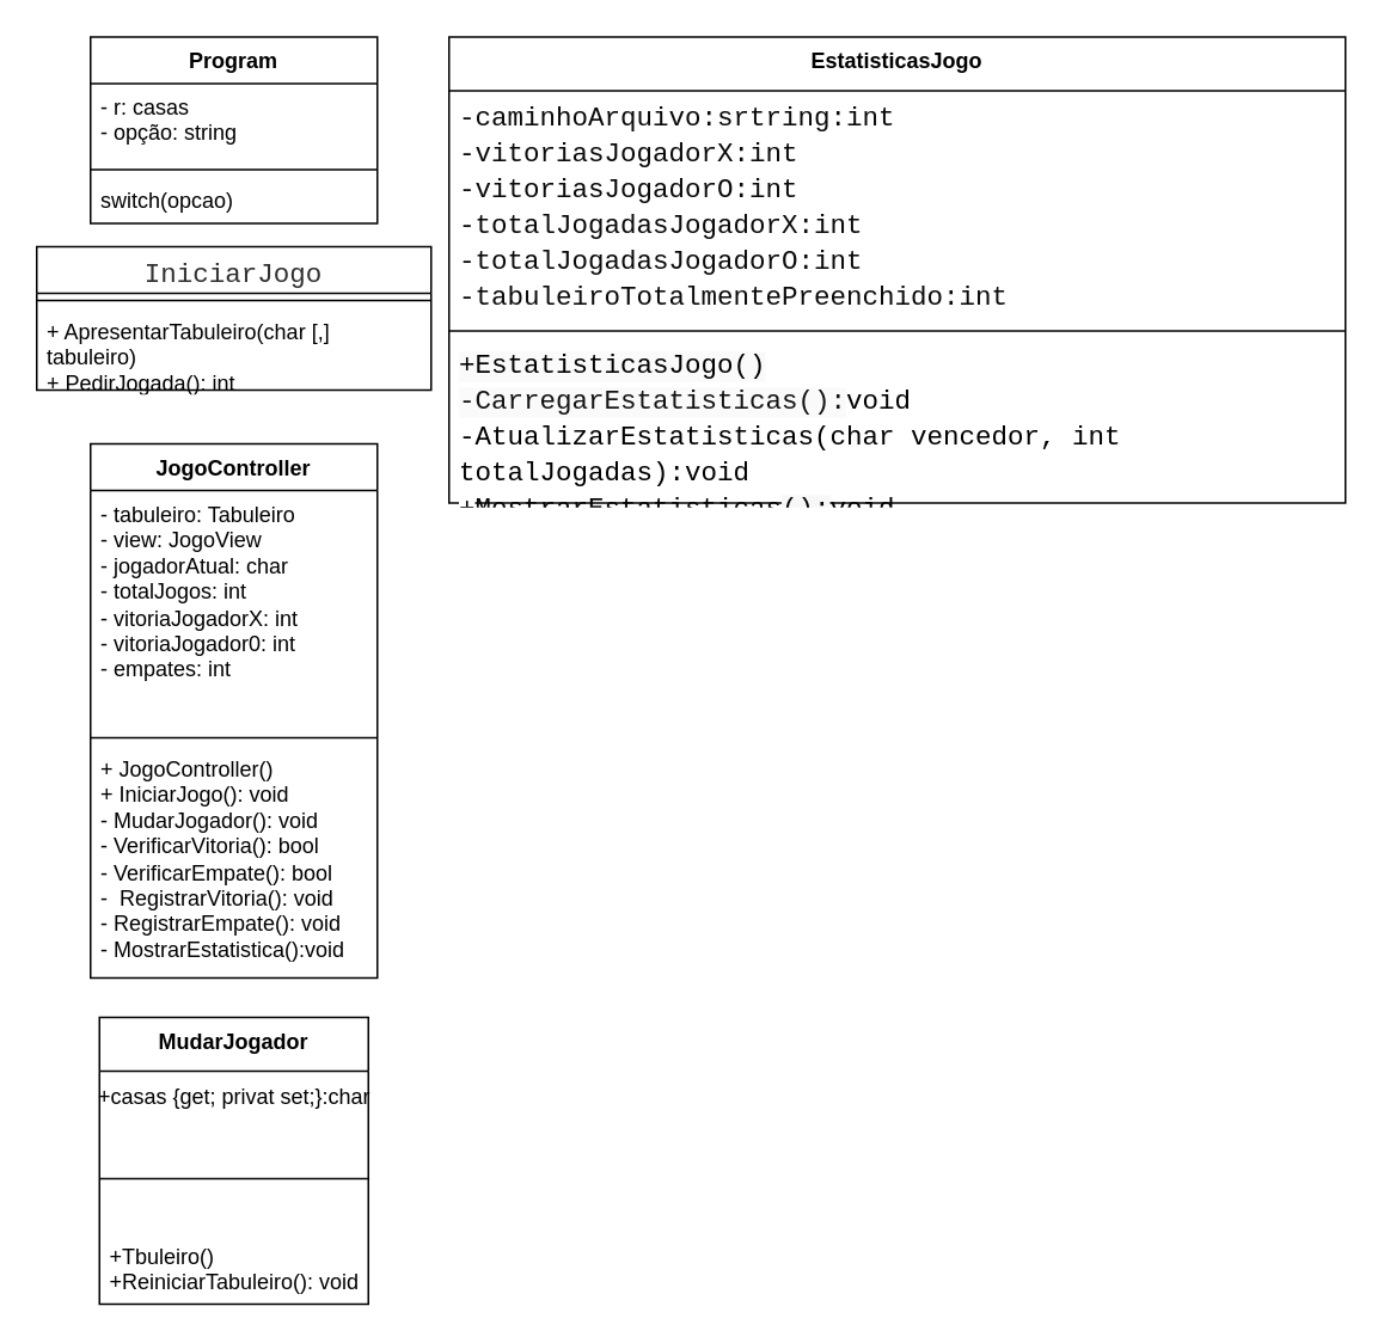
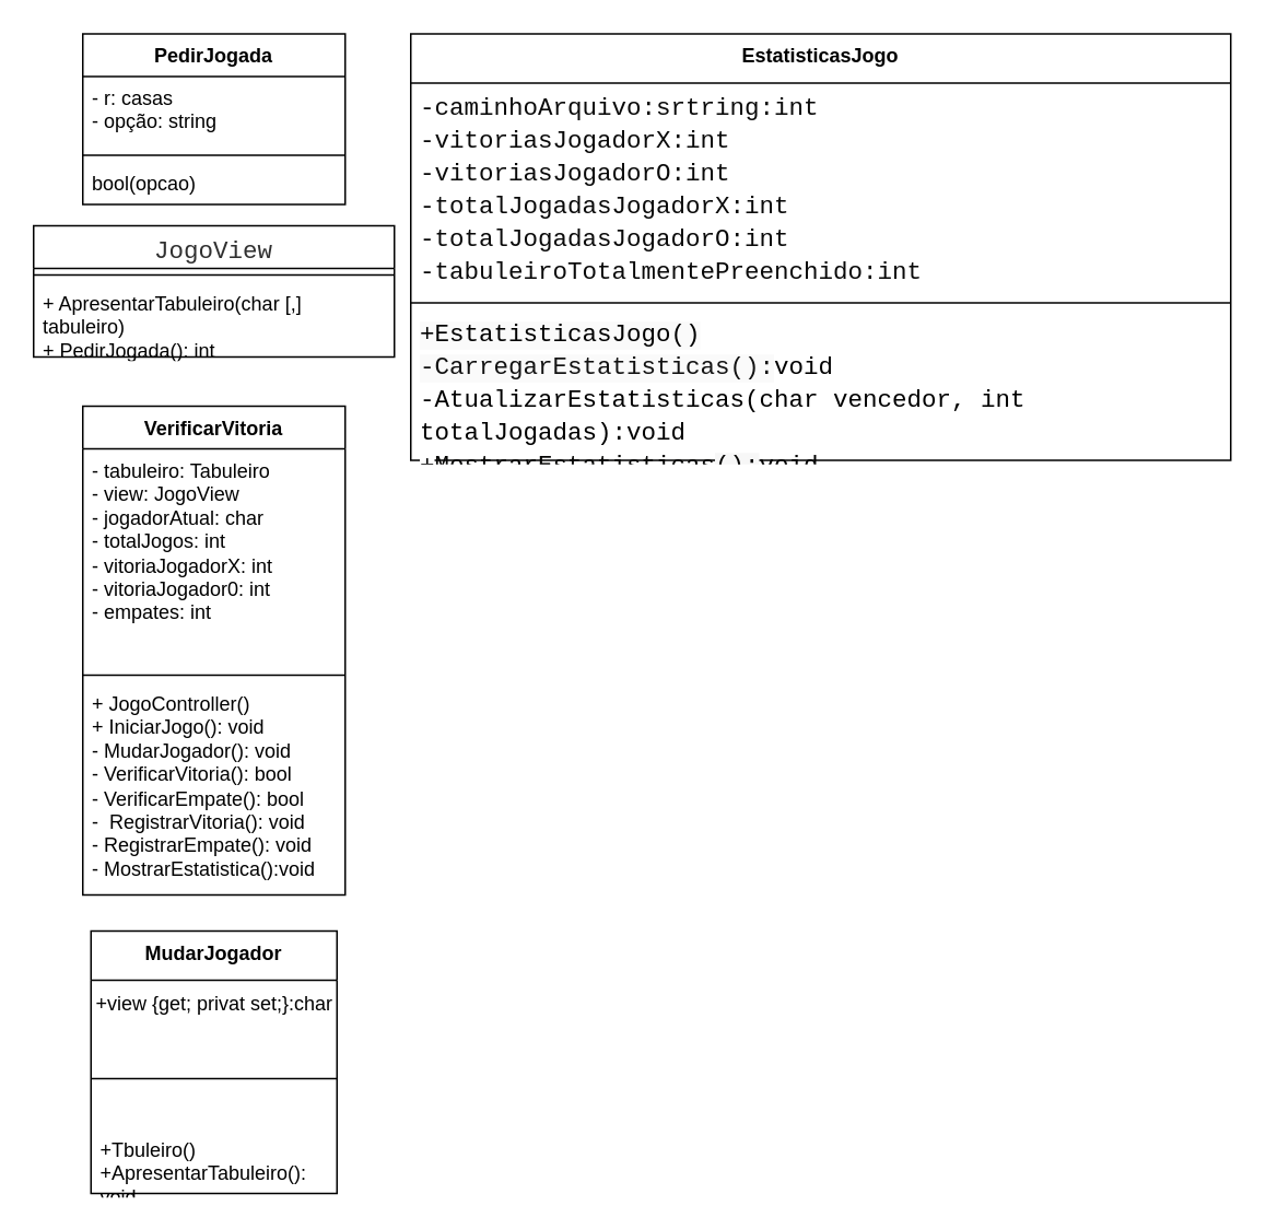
- <mxCell id="6" value="Program" style="swimlane;fontStyle=1;align=center;verticalAlign=top;childLayout=stackLayout;horizontal=1;startSize=26;horizontalStack=0;resizeParent=1;resizeParentMax=0;resizeLast=0;collapsible=1;marginBottom=0;whiteSpace=wrap;html=1;" parent="1" vertex="1"><mxGeometry x="50" y="20" width="160" height="104" as="geometry" /></mxCell>
+ <mxCell id="6" value="PedirJogada" style="swimlane;fontStyle=1;align=center;verticalAlign=top;childLayout=stackLayout;horizontal=1;startSize=26;horizontalStack=0;resizeParent=1;resizeParentMax=0;resizeLast=0;collapsible=1;marginBottom=0;whiteSpace=wrap;html=1;" parent="1" vertex="1"><mxGeometry x="50" y="20" width="160" height="104" as="geometry" /></mxCell>
- <mxCell id="9" value="switch(opcao)" style="text;strokeColor=none;fillColor=none;align=left;verticalAlign=top;spacingLeft=4;spacingRight=4;overflow=hidden;rotatable=0;points=[[0,0.5],[1,0.5]];portConstraint=eastwest;whiteSpace=wrap;html=1;" parent="6" vertex="1"><mxGeometry y="78" width="160" height="26" as="geometry" /></mxCell>
+ <mxCell id="9" value="bool(opcao)" style="text;strokeColor=none;fillColor=none;align=left;verticalAlign=top;spacingLeft=4;spacingRight=4;overflow=hidden;rotatable=0;points=[[0,0.5],[1,0.5]];portConstraint=eastwest;whiteSpace=wrap;html=1;" parent="6" vertex="1"><mxGeometry y="78" width="160" height="26" as="geometry" /></mxCell>
- <mxCell id="18" value="&lt;div style=&quot;font-family: Consolas, &amp;quot;Courier New&amp;quot;, monospace; font-weight: normal; font-size: 15px; line-height: 20px;&quot;&gt;&lt;span style=&quot;background-color: rgb(255, 255, 255);&quot;&gt;&lt;font color=&quot;#303030&quot;&gt;IniciarJogo&lt;/font&gt;&lt;/span&gt;&lt;/div&gt;" style="swimlane;fontStyle=1;align=center;verticalAlign=top;childLayout=stackLayout;horizontal=1;startSize=26;horizontalStack=0;resizeParent=1;resizeParentMax=0;resizeLast=0;collapsible=1;marginBottom=0;whiteSpace=wrap;html=1;" parent="1" vertex="1"><mxGeometry y="137" width="220" height="80" as="geometry" x="20" /></mxCell>
+ <mxCell id="18" value="&lt;div style=&quot;font-family: Consolas, &amp;quot;Courier New&amp;quot;, monospace; font-weight: normal; font-size: 15px; line-height: 20px;&quot;&gt;&lt;span style=&quot;background-color: rgb(255, 255, 255);&quot;&gt;&lt;font color=&quot;#303030&quot;&gt;JogoView&lt;/font&gt;&lt;/span&gt;&lt;/div&gt;" style="swimlane;fontStyle=1;align=center;verticalAlign=top;childLayout=stackLayout;horizontal=1;startSize=26;horizontalStack=0;resizeParent=1;resizeParentMax=0;resizeLast=0;collapsible=1;marginBottom=0;whiteSpace=wrap;html=1;" parent="1" vertex="1"><mxGeometry y="137" width="220" height="80" as="geometry" x="20" /></mxCell>
- <mxCell id="14" value="JogoController" style="swimlane;fontStyle=1;align=center;verticalAlign=top;childLayout=stackLayout;horizontal=1;startSize=26;horizontalStack=0;resizeParent=1;resizeParentMax=0;resizeLast=0;collapsible=1;marginBottom=0;whiteSpace=wrap;html=1;" parent="1" vertex="1"><mxGeometry x="50" y="247" width="160" height="298" as="geometry" /></mxCell>
+ <mxCell id="14" value="VerificarVitoria" style="swimlane;fontStyle=1;align=center;verticalAlign=top;childLayout=stackLayout;horizontal=1;startSize=26;horizontalStack=0;resizeParent=1;resizeParentMax=0;resizeLast=0;collapsible=1;marginBottom=0;whiteSpace=wrap;html=1;" parent="1" vertex="1"><mxGeometry x="50" y="247" width="160" height="298" as="geometry" /></mxCell>
- <mxCell id="3" value="+casas {get; privat set;}:char" style="text;html=1;align=center;verticalAlign=middle;resizable=0;points=[];autosize=1;strokeColor=none;fillColor=none;" vertex="1" parent="2"><mxGeometry y="30" width="150" height="30" as="geometry" /></mxCell>
+ <mxCell id="3" value="+view {get; privat set;}:char" style="text;html=1;align=center;verticalAlign=middle;resizable=0;points=[];autosize=1;strokeColor=none;fillColor=none;" vertex="1" parent="2"><mxGeometry y="30" width="150" height="30" as="geometry" /></mxCell>
- <mxCell id="5" value="+Tbuleiro()&lt;br&gt;+ReiniciarTabuleiro(): void" style="text;strokeColor=none;fillColor=none;align=left;verticalAlign=top;spacingLeft=4;spacingRight=4;overflow=hidden;rotatable=0;points=[[0,0.5],[1,0.5]];portConstraint=eastwest;whiteSpace=wrap;html=1;" parent="2" vertex="1"><mxGeometry y="120" width="150" height="40" as="geometry" /></mxCell>
+ <mxCell id="5" value="+Tbuleiro()&lt;br&gt;+ApresentarTabuleiro(): void" style="text;strokeColor=none;fillColor=none;align=left;verticalAlign=top;spacingLeft=4;spacingRight=4;overflow=hidden;rotatable=0;points=[[0,0.5],[1,0.5]];portConstraint=eastwest;whiteSpace=wrap;html=1;" parent="2" vertex="1"><mxGeometry y="120" width="150" height="40" as="geometry" /></mxCell>
